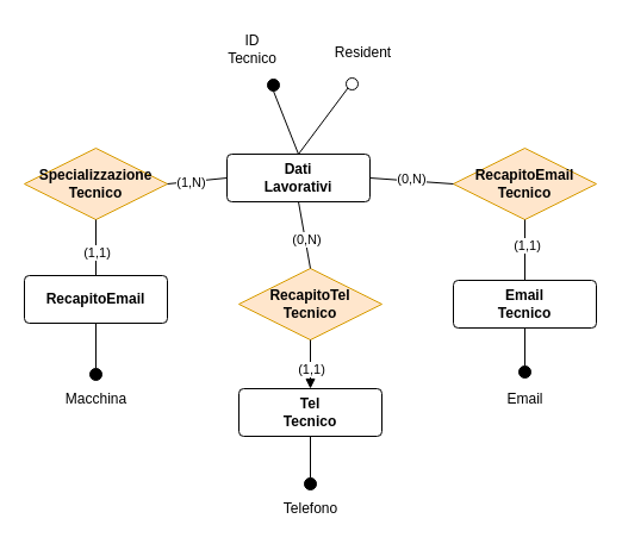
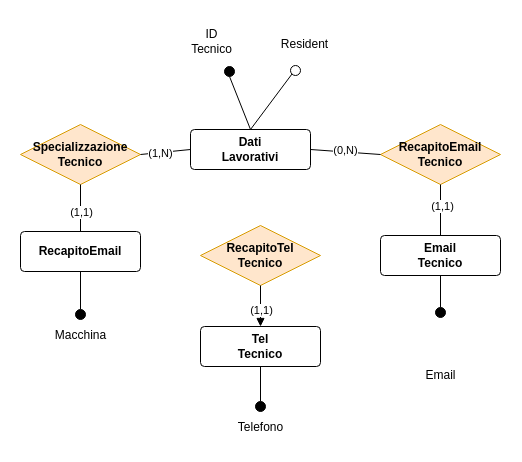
- <mxCell id="15" value="" style="endArrow=none;html=1;rounded=0;entryX=0.5;entryY=1;entryDx=0;entryDy=0;exitX=0.5;exitY=0;exitDx=0;exitDy=0;" parent="1" source="7" target="2" edge="1"><mxGeometry width="50" height="50" relative="1" as="geometry"><mxPoint x="224" y="266" as="sourcePoint" /><mxPoint x="274" y="216" as="targetPoint" /></mxGeometry></mxCell>
- <mxCell id="16" value="(0,N)" style="edgeLabel;html=1;align=center;verticalAlign=middle;resizable=0;points=[];" parent="15" vertex="1" connectable="0"><mxGeometry x="-0.268" relative="1" as="geometry"><mxPoint y="-4" as="offset" /></mxGeometry></mxCell>
- <mxCell id="32" value="Email" style="text;html=1;align=center;verticalAlign=middle;resizable=0;points=[];autosize=1;strokeColor=none;fillColor=none;" parent="1" vertex="1"><mxGeometry x="416" y="322" width="48" height="26" as="geometry" /></mxCell>
+ <mxCell id="32" value="Email" style="text;html=1;align=center;verticalAlign=middle;resizable=0;points=[];autosize=1;strokeColor=none;fillColor=none;" parent="1" vertex="1"><mxGeometry x="416" y="362" width="48" height="26" as="geometry" /></mxCell>
